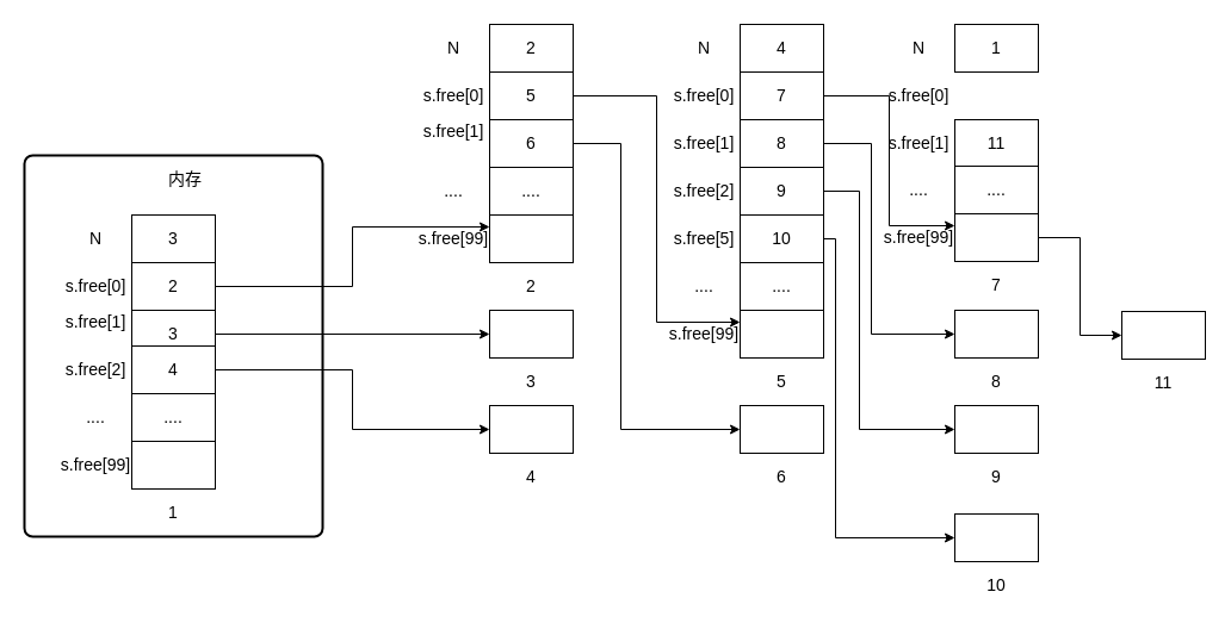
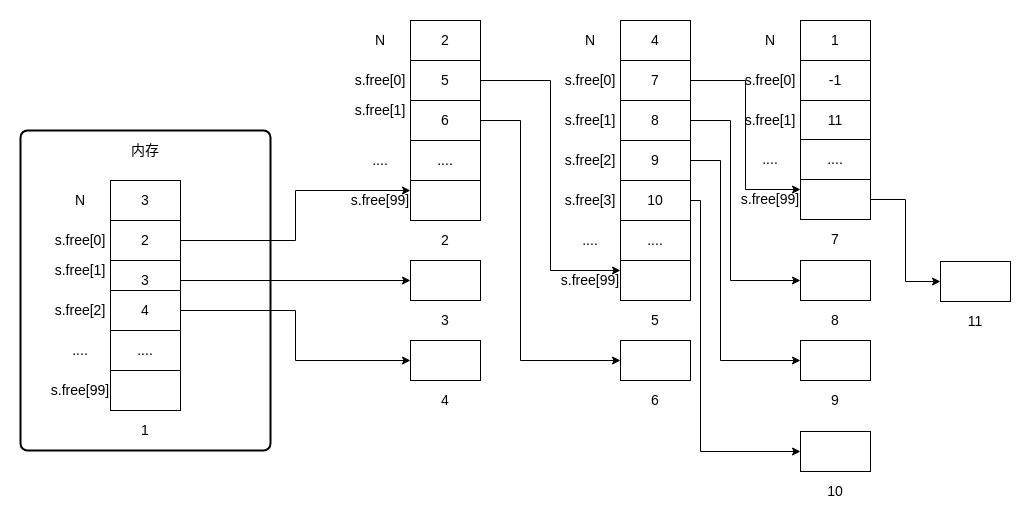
+ <mxCell id="61" value="-1" style="rounded=0;whiteSpace=wrap;html=1;fontSize=14;" vertex="1" parent="1"><mxGeometry x="800" y="60" width="70" height="40" as="geometry" /></mxCell>
- <mxCell id="19" value="内存" style="text;html=1;strokeColor=none;fillColor=none;align=center;verticalAlign=middle;whiteSpace=wrap;rounded=0;fontSize=14;" vertex="1" parent="1"><mxGeometry x="135" y="140" width="40" height="20" as="geometry" /></mxCell>
+ <mxCell id="19" value="内存" style="text;html=1;strokeColor=none;fillColor=none;align=center;verticalAlign=middle;whiteSpace=wrap;rounded=0;fontSize=14;" vertex="1" parent="1"><mxGeometry x="125" y="140" width="40" height="20" as="geometry" /></mxCell>
- <mxCell id="59" value="s.free[5]" style="text;html=1;strokeColor=none;fillColor=none;align=center;verticalAlign=middle;whiteSpace=wrap;rounded=0;fontSize=14;" vertex="1" parent="1"><mxGeometry x="570" y="190" width="40" height="20" as="geometry" /></mxCell>
+ <mxCell id="59" value="s.free[3]" style="text;html=1;strokeColor=none;fillColor=none;align=center;verticalAlign=middle;whiteSpace=wrap;rounded=0;fontSize=14;" vertex="1" parent="1"><mxGeometry x="570" y="190" width="40" height="20" as="geometry" /></mxCell>
